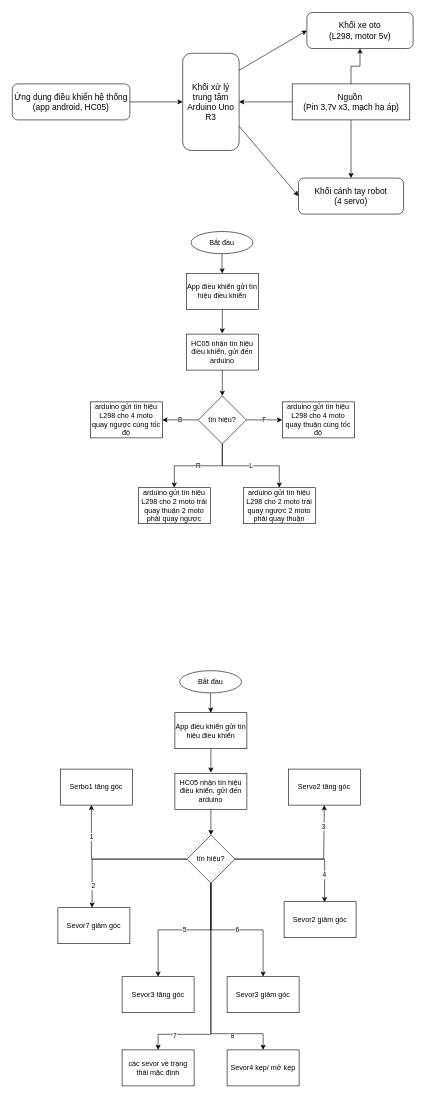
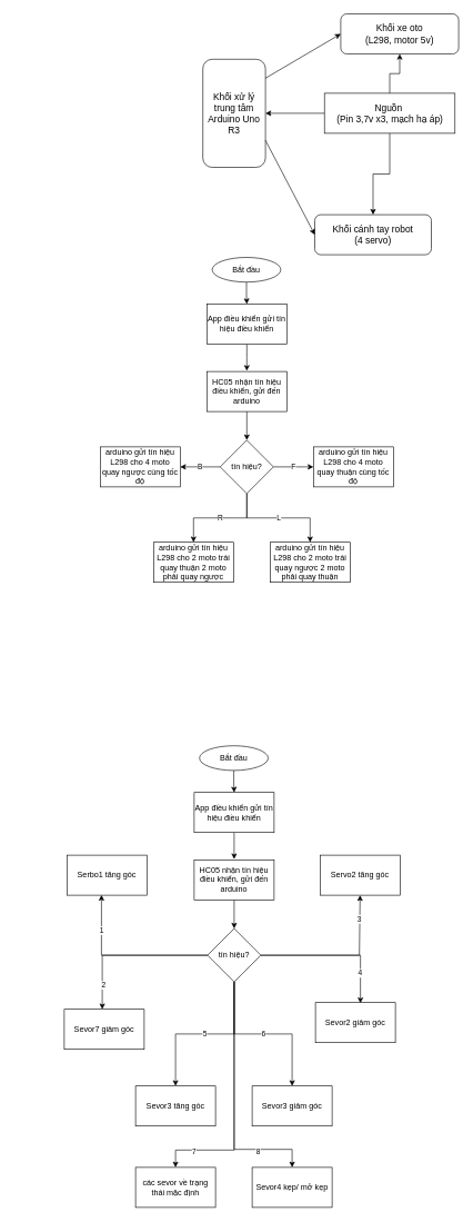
- <mxCell id="5" value="Ứng dụng điều khiển hệ thống&lt;br&gt;(app android, HC05)" style="rounded=1;whiteSpace=wrap;html=1;fontSize=14;" parent="1" vertex="1"><mxGeometry x="20" y="139" width="196" height="60" as="geometry" /></mxCell>
- <mxCell id="4" value="" style="edgeStyle=orthogonalEdgeStyle;rounded=0;orthogonalLoop=1;jettySize=auto;html=1;" parent="1" source="5" target="2" edge="1"><mxGeometry relative="1" as="geometry" /></mxCell>
- <mxCell id="6" value="Khối cánh tay robot&lt;br&gt;(4 servo)" style="rounded=1;whiteSpace=wrap;html=1;fontSize=14;" parent="1" vertex="1"><mxGeometry x="497" y="296" width="175" height="60" as="geometry" /></mxCell>
+ <mxCell id="6" value="Khối cánh tay robot&lt;br&gt;(4 servo)" style="rounded=1;whiteSpace=wrap;html=1;fontSize=14;" parent="1" vertex="1"><mxGeometry x="472" y="321" width="175" height="60" as="geometry" /></mxCell>
